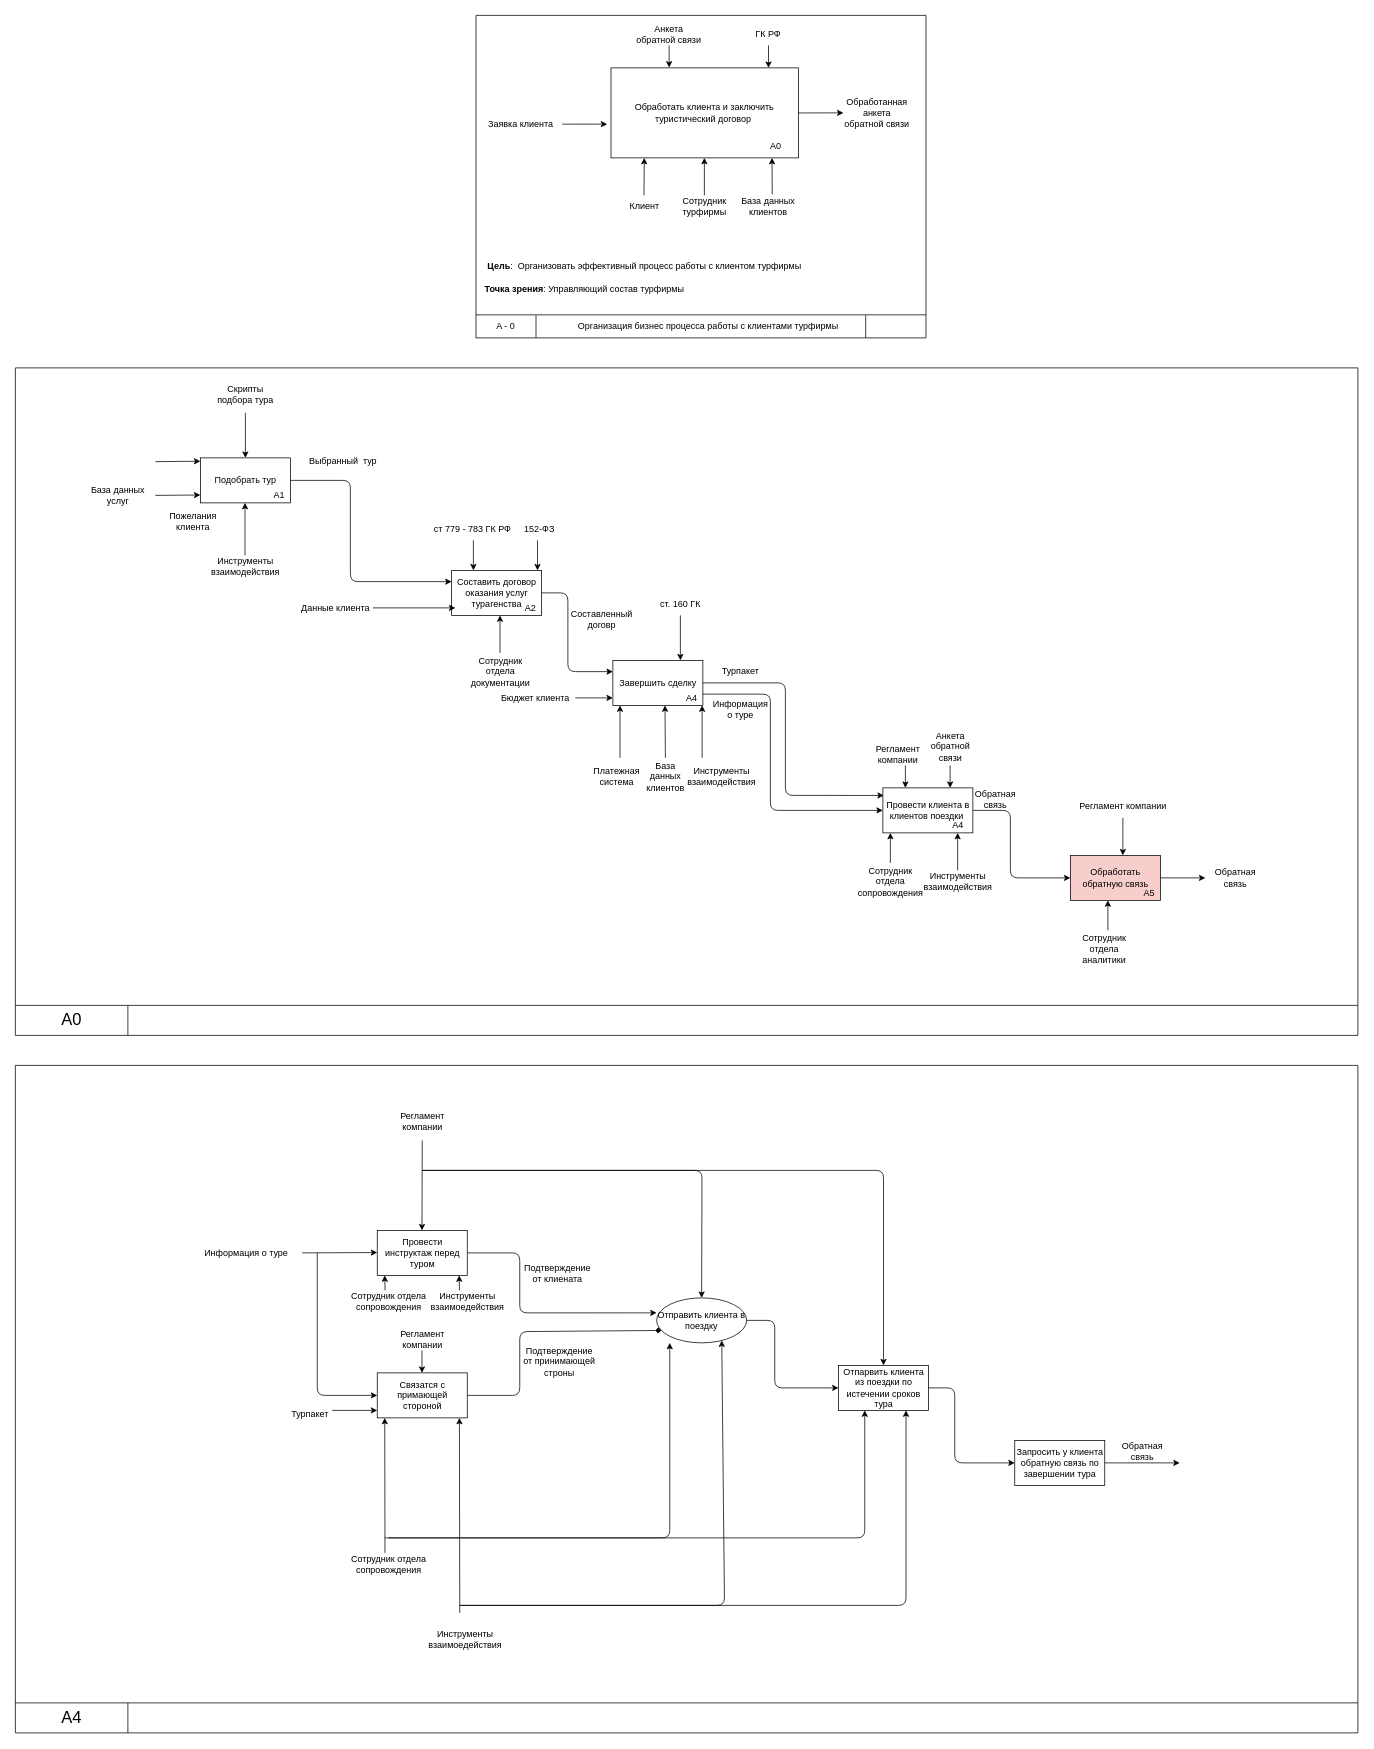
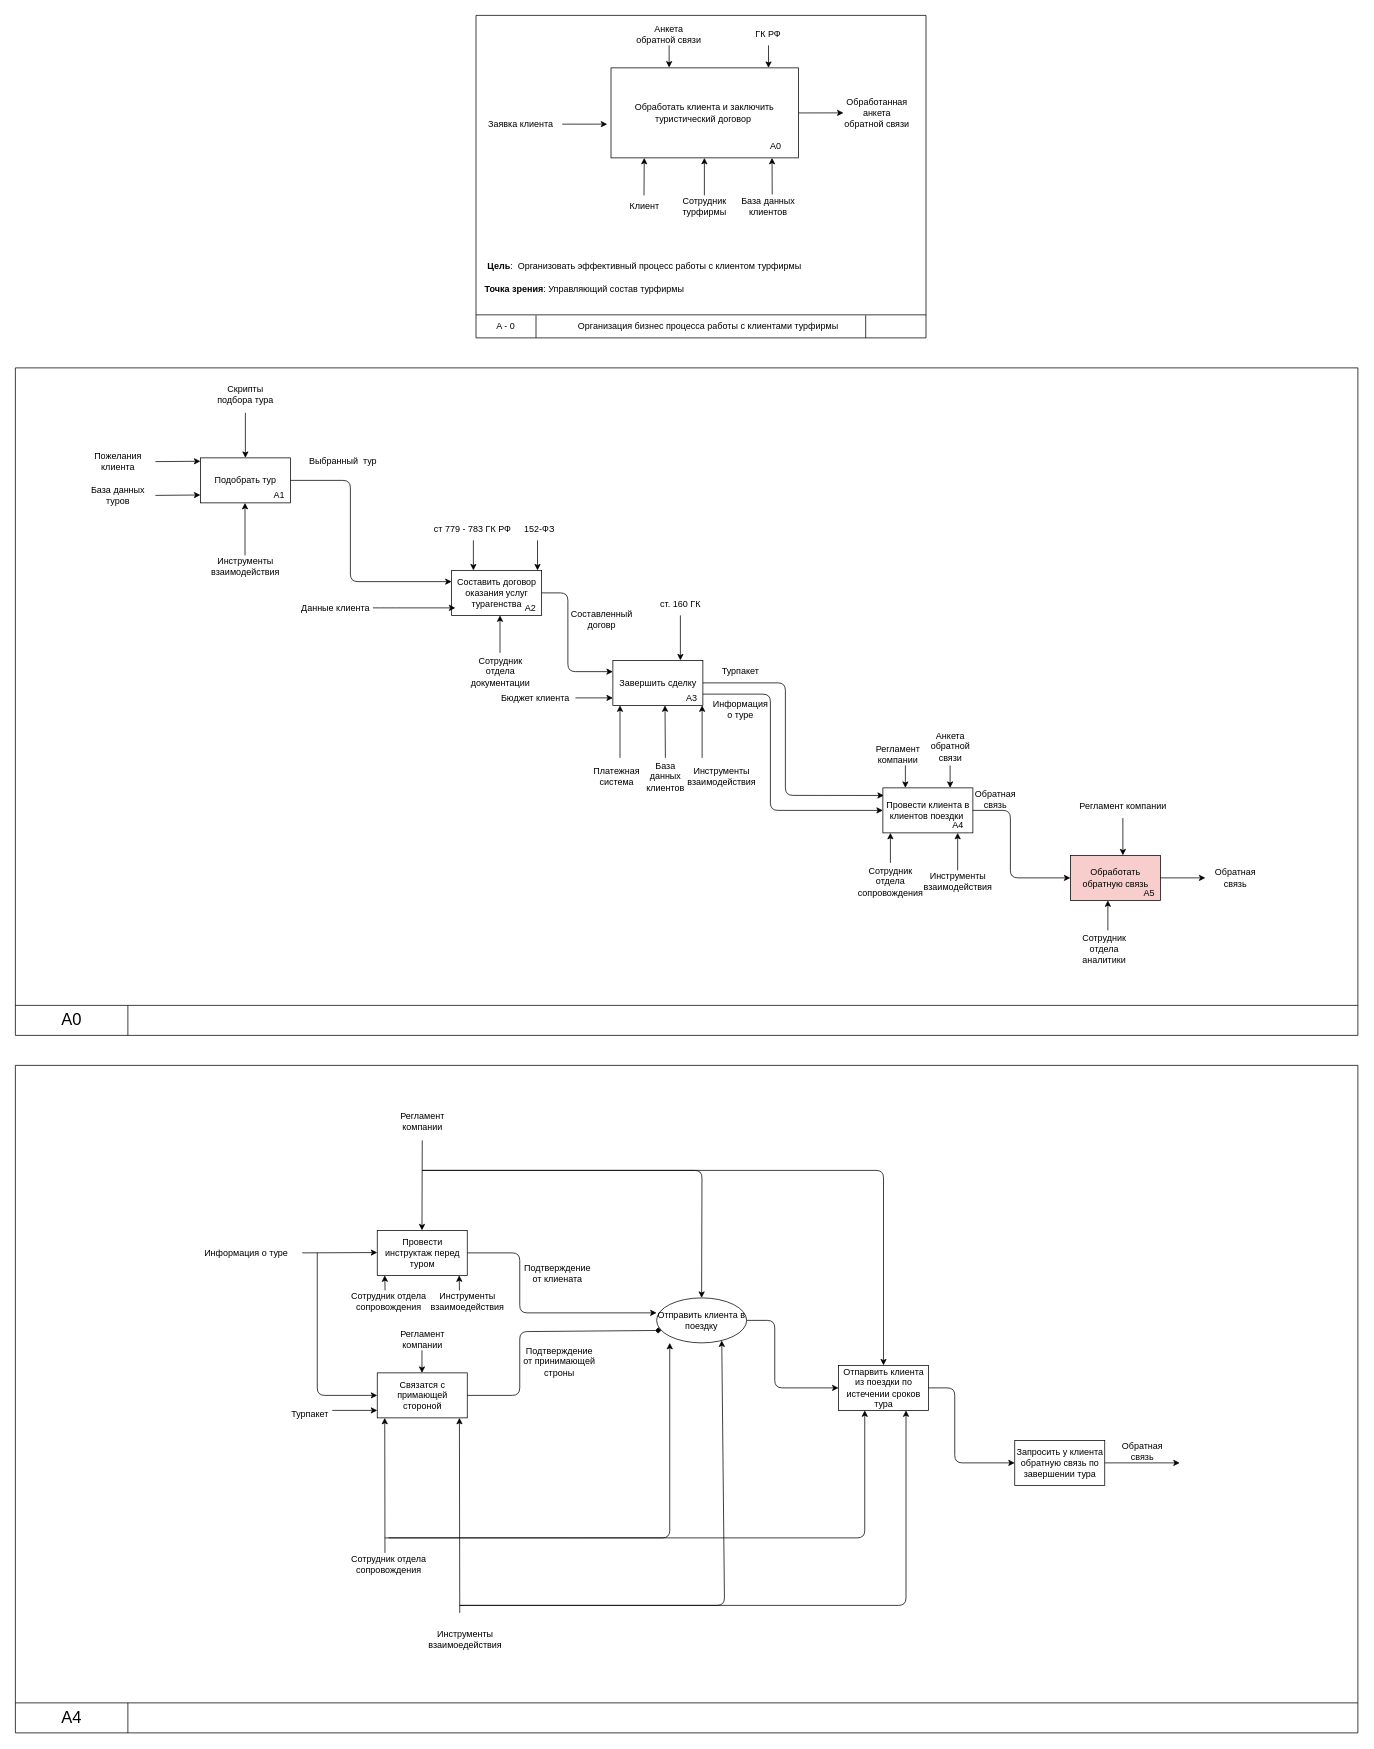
- <mxCell id="37" value="База данных услуг" style="text;html=1;align=center;verticalAlign=middle;whiteSpace=wrap;rounded=0;" parent="1" vertex="1"><mxGeometry x="106.67" y="640" width="100" height="40" as="geometry" /></mxCell>
+ <mxCell id="37" value="База данных туров" style="text;html=1;align=center;verticalAlign=middle;whiteSpace=wrap;rounded=0;" parent="1" vertex="1"><mxGeometry x="106.67" y="640" width="100" height="40" as="geometry" /></mxCell>
- <mxCell id="31" value="Пожелания клиента" style="text;html=1;align=center;verticalAlign=middle;whiteSpace=wrap;rounded=0;" parent="1" vertex="1"><mxGeometry x="226.67" y="680" width="60" height="30" as="geometry" /></mxCell>
+ <mxCell id="31" value="Пожелания клиента" style="text;html=1;align=center;verticalAlign=middle;whiteSpace=wrap;rounded=0;" parent="1" vertex="1"><mxGeometry x="126.67" y="600" width="60" height="30" as="geometry" /></mxCell>
- <mxCell id="84" value="A4" style="text;html=1;align=center;verticalAlign=middle;whiteSpace=wrap;rounded=0;" parent="1" vertex="1"><mxGeometry x="906.67" y="920" width="30" height="20" as="geometry" /></mxCell>
+ <mxCell id="84" value="A3" style="text;html=1;align=center;verticalAlign=middle;whiteSpace=wrap;rounded=0;" parent="1" vertex="1"><mxGeometry x="906.67" y="920" width="30" height="20" as="geometry" /></mxCell>
